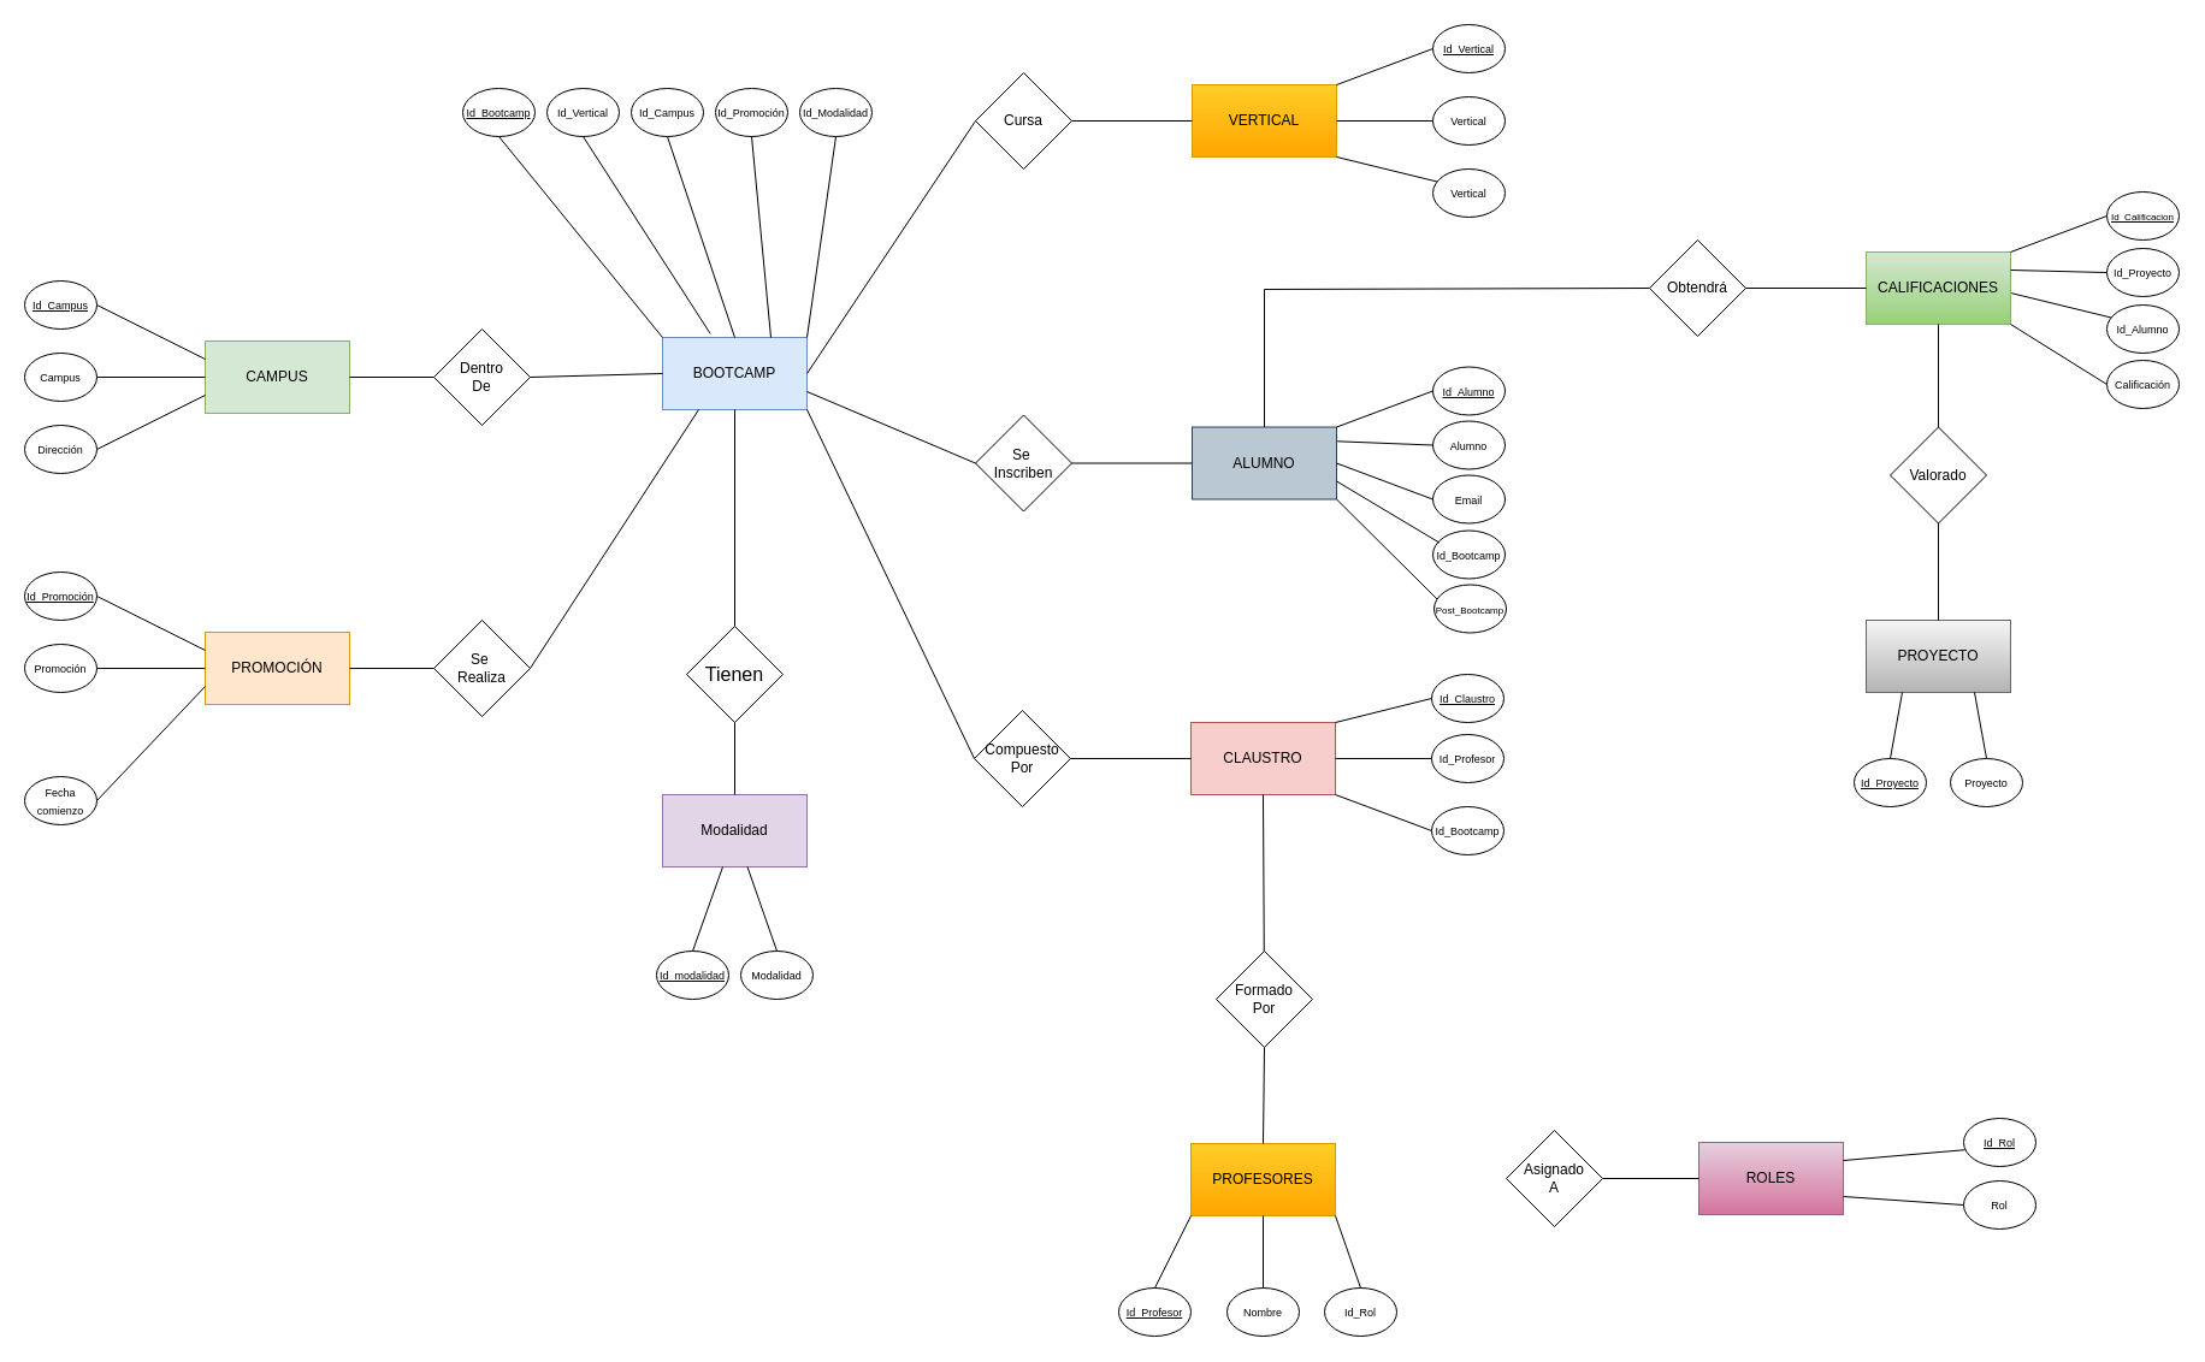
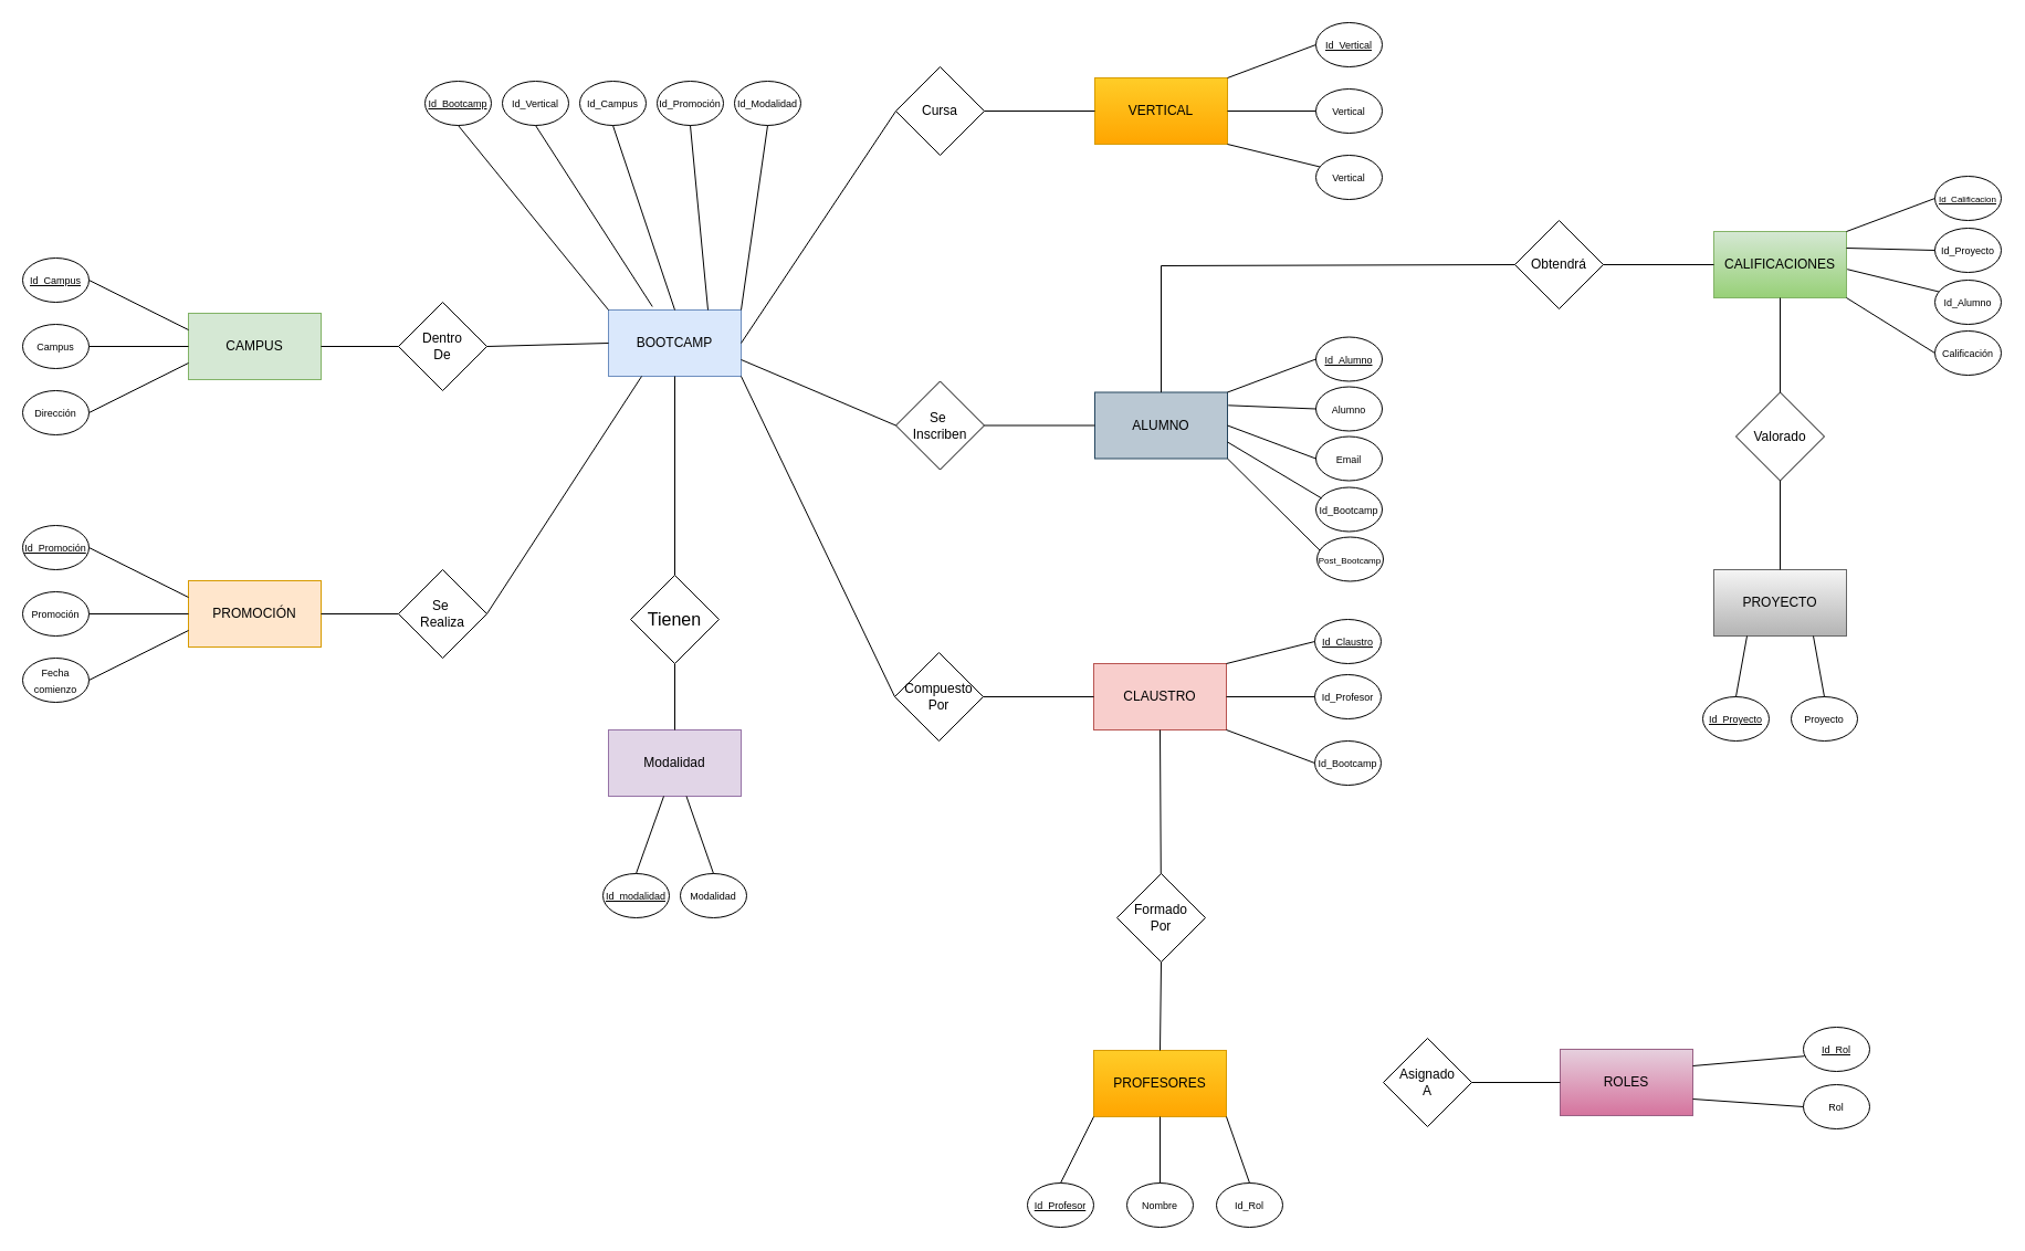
- <mxCell id="27" value="&lt;font style=&quot;font-size: 9px;&quot;&gt;Fecha comienzo&lt;/font&gt;" style="ellipse;whiteSpace=wrap;html=1;" parent="1" vertex="1"><mxGeometry x="20" y="645" width="60" height="40" as="geometry" /></mxCell>
+ <mxCell id="27" value="&lt;font style=&quot;font-size: 9px;&quot;&gt;Fecha comienzo&lt;/font&gt;" style="ellipse;whiteSpace=wrap;html=1;" parent="1" vertex="1"><mxGeometry x="20" y="595" width="60" height="40" as="geometry" /></mxCell>
